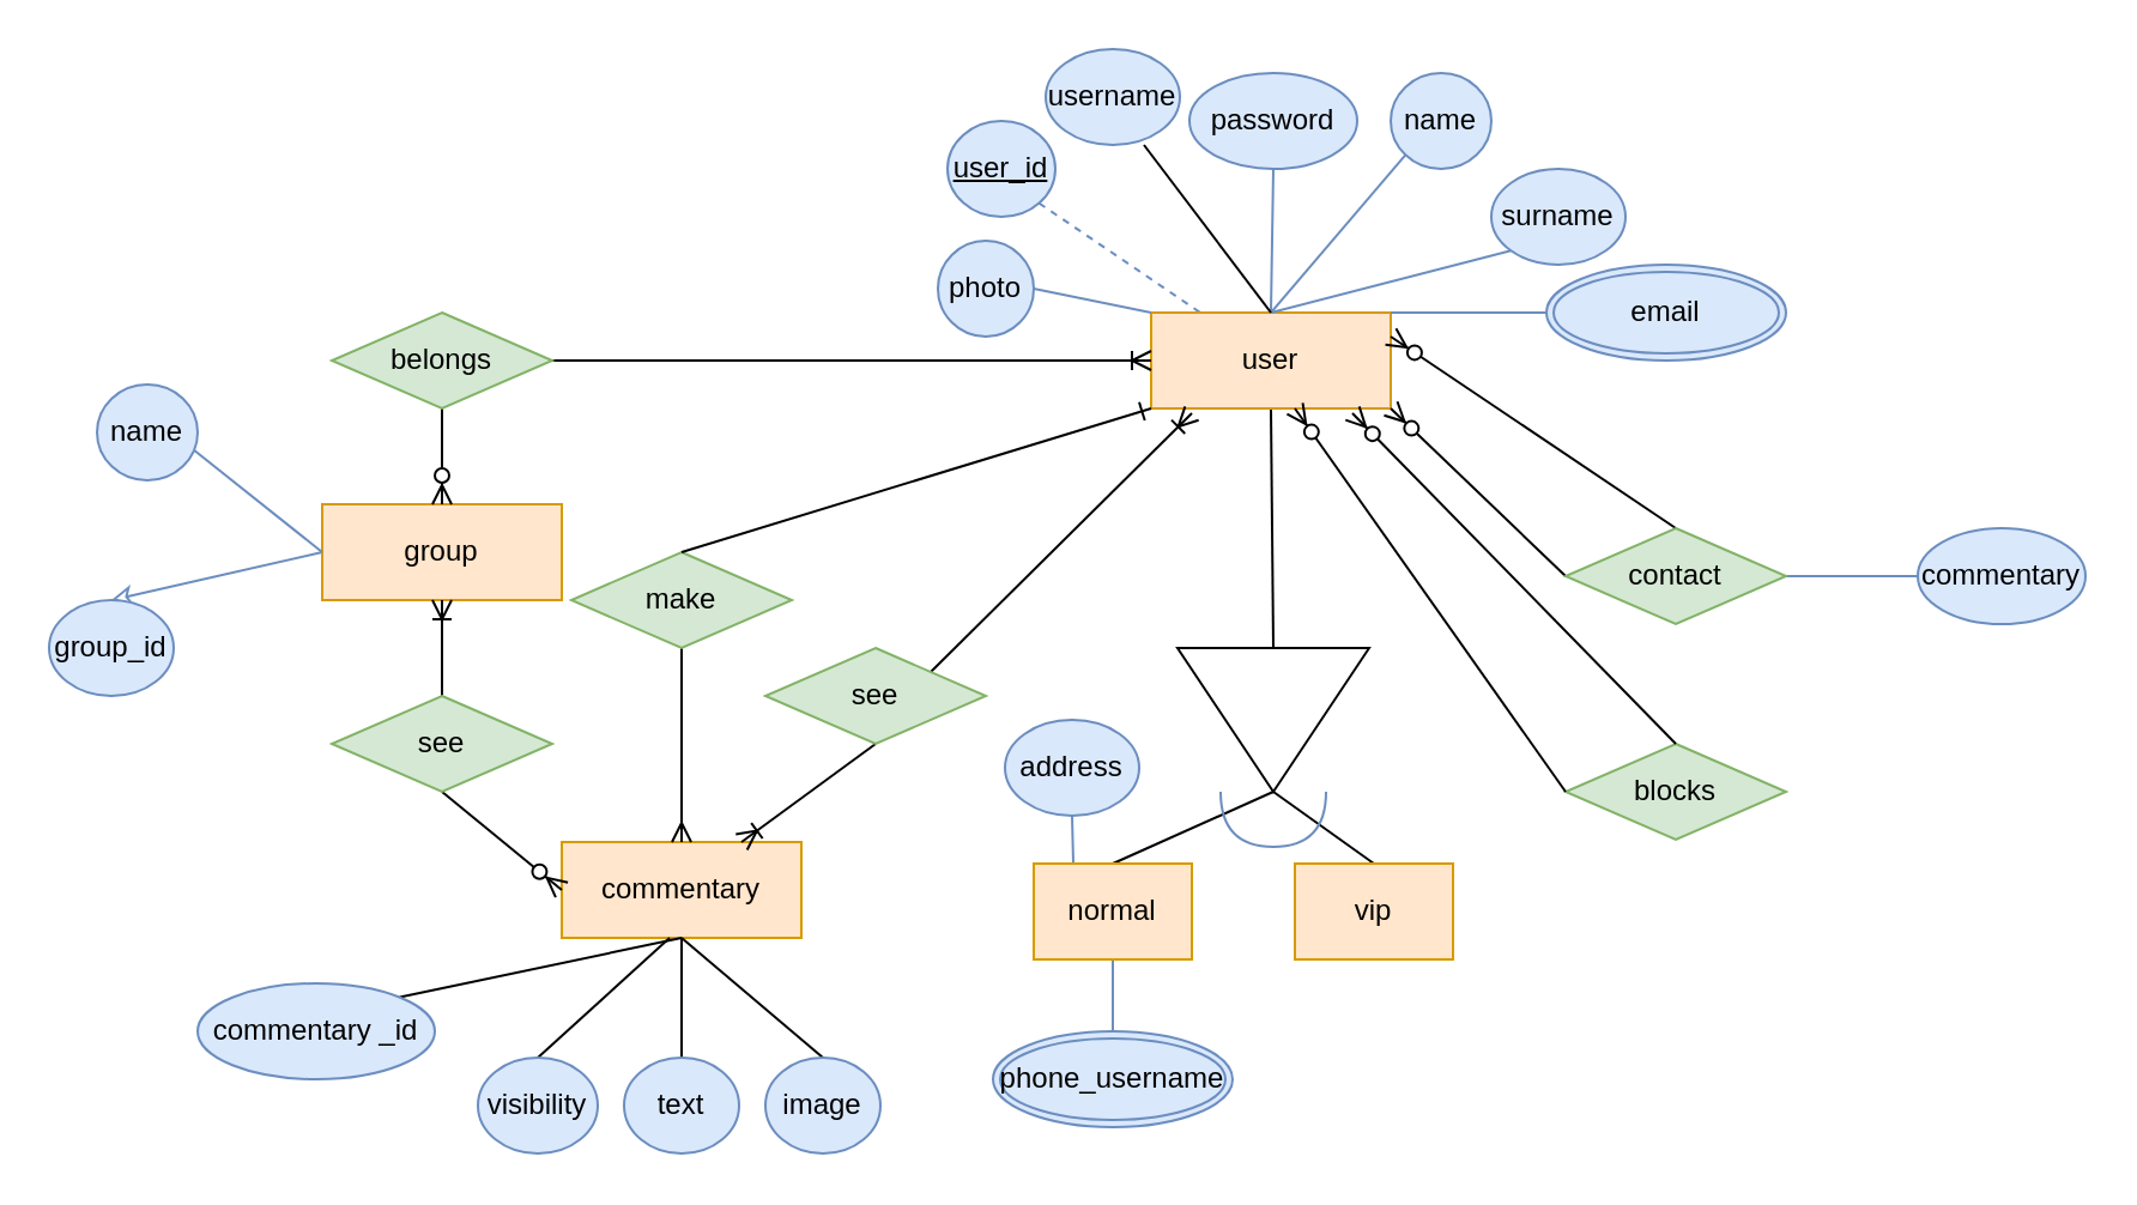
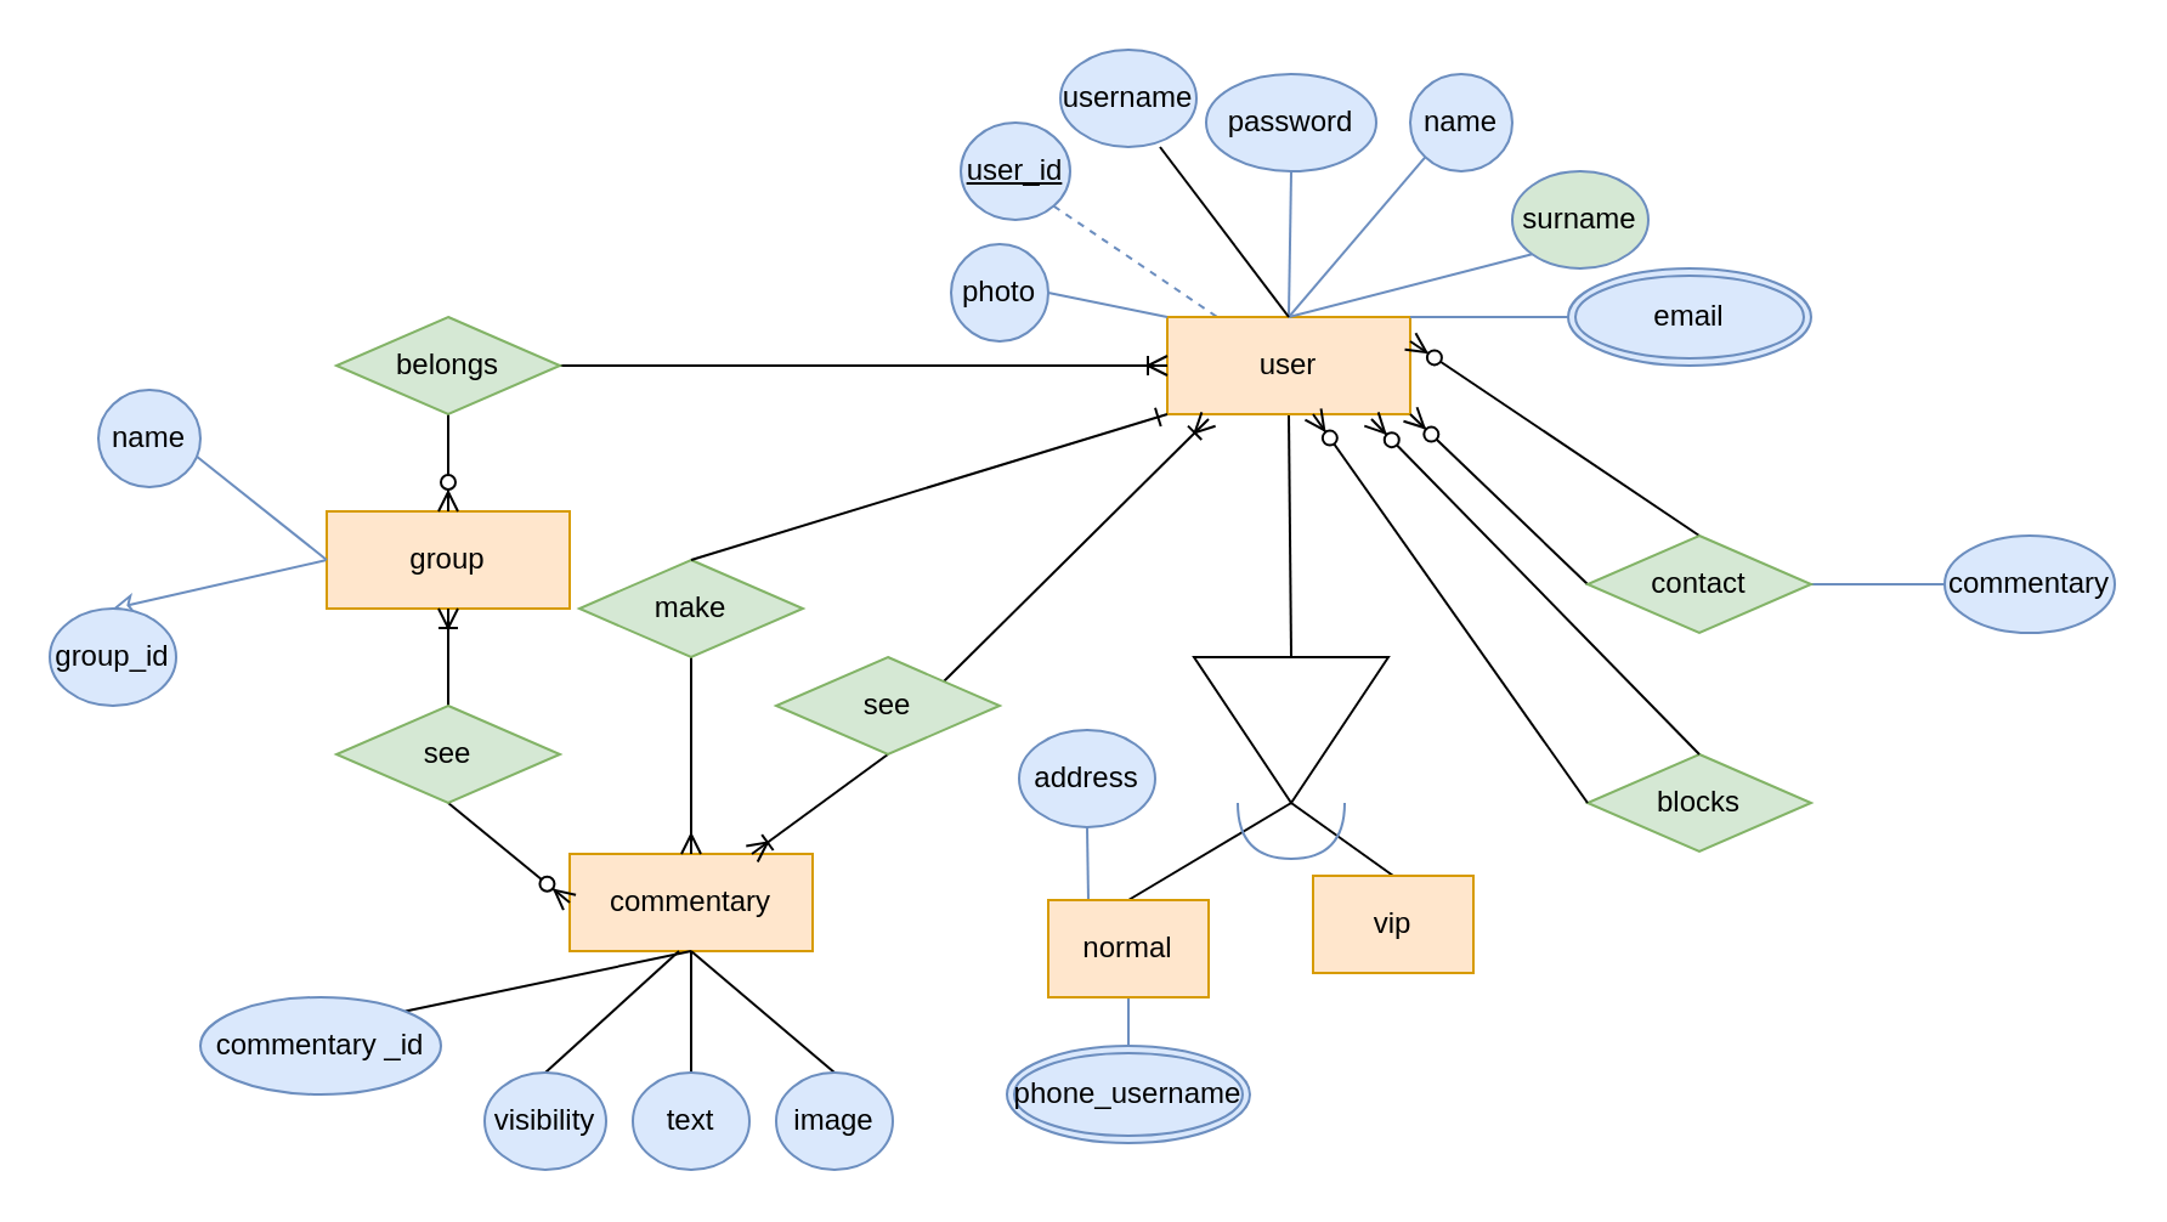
- <mxCell id="11" value="surname" style="ellipse;whiteSpace=wrap;html=1;align=center;fillColor=#dae8fc;strokeColor=#6c8ebf;" parent="1" vertex="1"><mxGeometry x="622" y="70" width="56" height="40" as="geometry" /></mxCell>
+ <mxCell id="11" value="surname" style="ellipse;whiteSpace=wrap;html=1;align=center;fillColor=#d5e8d4;strokeColor=#6c8ebf;" parent="1" vertex="1"><mxGeometry x="622" y="70" width="56" height="40" as="geometry" /></mxCell>
- <mxCell id="34" value="normal" style="whiteSpace=wrap;html=1;align=center;fillColor=#ffe6cc;strokeColor=#d79b00;" vertex="1" parent="1"><mxGeometry x="431" y="360" width="66" height="40" as="geometry" /></mxCell>
+ <mxCell id="34" value="normal" style="whiteSpace=wrap;html=1;align=center;fillColor=#ffe6cc;strokeColor=#d79b00;" vertex="1" parent="1"><mxGeometry x="431" y="370" width="66" height="40" as="geometry" /></mxCell>
